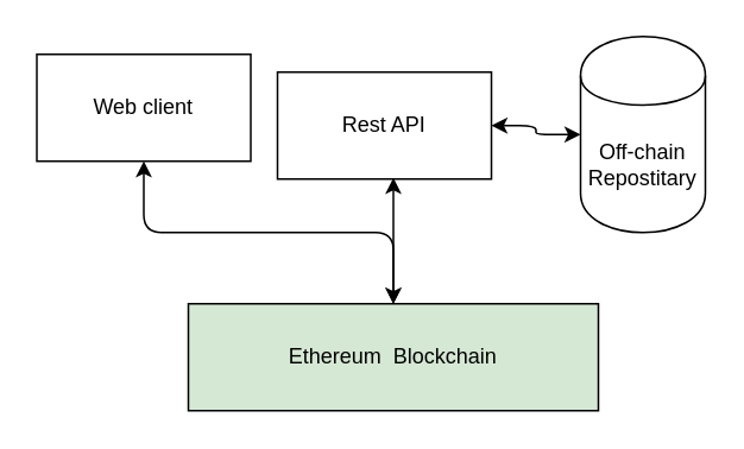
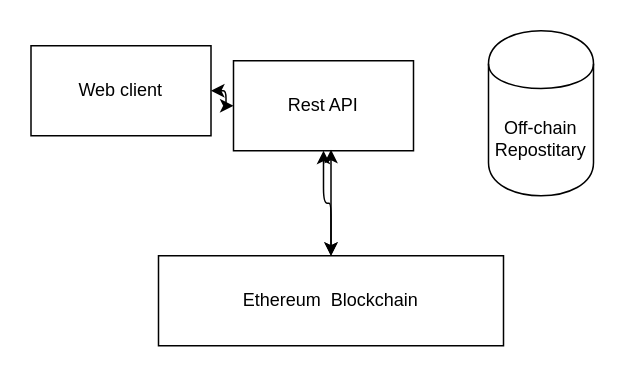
- <mxCell id="3" value="" style="endArrow=classic;startArrow=classic;html=1;fontFamily=Helvetica;fontSize=11;fontColor=#000000;align=center;strokeColor=#000000;edgeStyle=orthogonalEdgeStyle;" edge="1" parent="1" source="4" target="7"><mxGeometry relative="1" as="geometry" /></mxCell>
+ <mxCell id="3" value="" style="endArrow=classic;startArrow=classic;html=1;fontFamily=Helvetica;fontSize=11;fontColor=#000000;align=center;strokeColor=#000000;edgeStyle=orthogonalEdgeStyle;" edge="1" parent="1" source="4" target="2"><mxGeometry relative="1" as="geometry" /></mxCell>
- <mxCell id="5" style="endArrow=classic;startArrow=classic;html=1;fontFamily=Helvetica;fontSize=11;fontColor=#000000;align=center;strokeColor=#000000;edgeStyle=orthogonalEdgeStyle;" edge="1" parent="1" source="6" target="2"><mxGeometry relative="1" as="geometry" /></mxCell>
+ <mxCell id="5" style="endArrow=classic;startArrow=classic;html=1;fontFamily=Helvetica;fontSize=11;fontColor=#000000;align=center;strokeColor=#000000;edgeStyle=orthogonalEdgeStyle;" edge="1" parent="1" source="6" target="4"><mxGeometry relative="1" as="geometry" /></mxCell>
- <mxCell id="2" value="Ethereum&amp;nbsp; Blockchain" style="rounded=0;whiteSpace=wrap;html=1;fillColor=#d5e8d4;" vertex="1" parent="1"><mxGeometry x="105" y="170" width="230" height="60" as="geometry" /></mxCell>
+ <mxCell id="2" value="Ethereum&amp;nbsp; Blockchain" style="rounded=0;whiteSpace=wrap;html=1;" vertex="1" parent="1"><mxGeometry x="105" y="170" width="230" height="60" as="geometry" /></mxCell>
